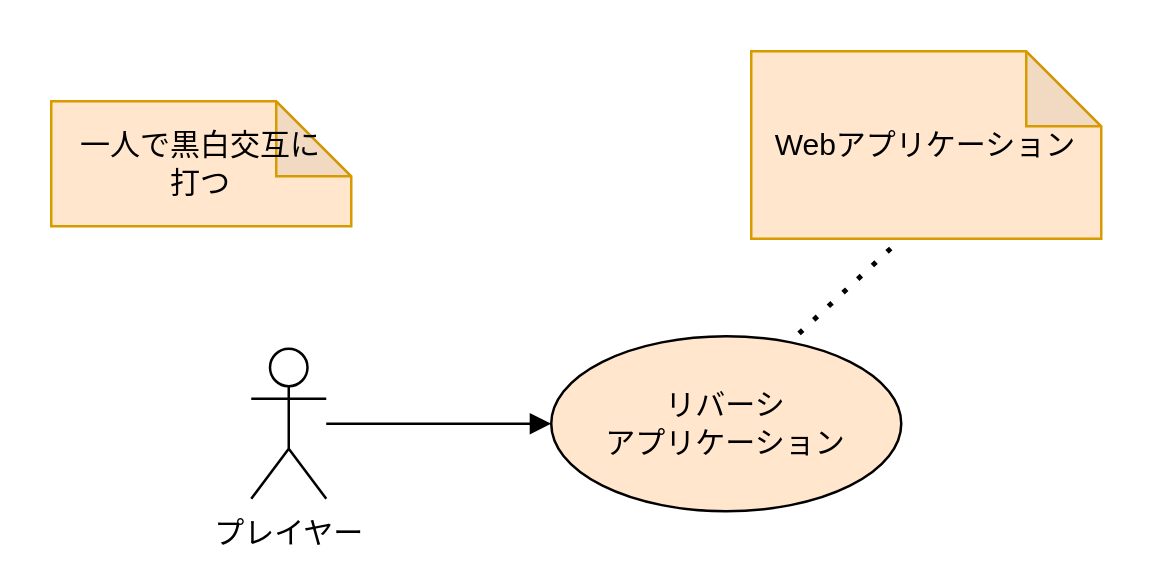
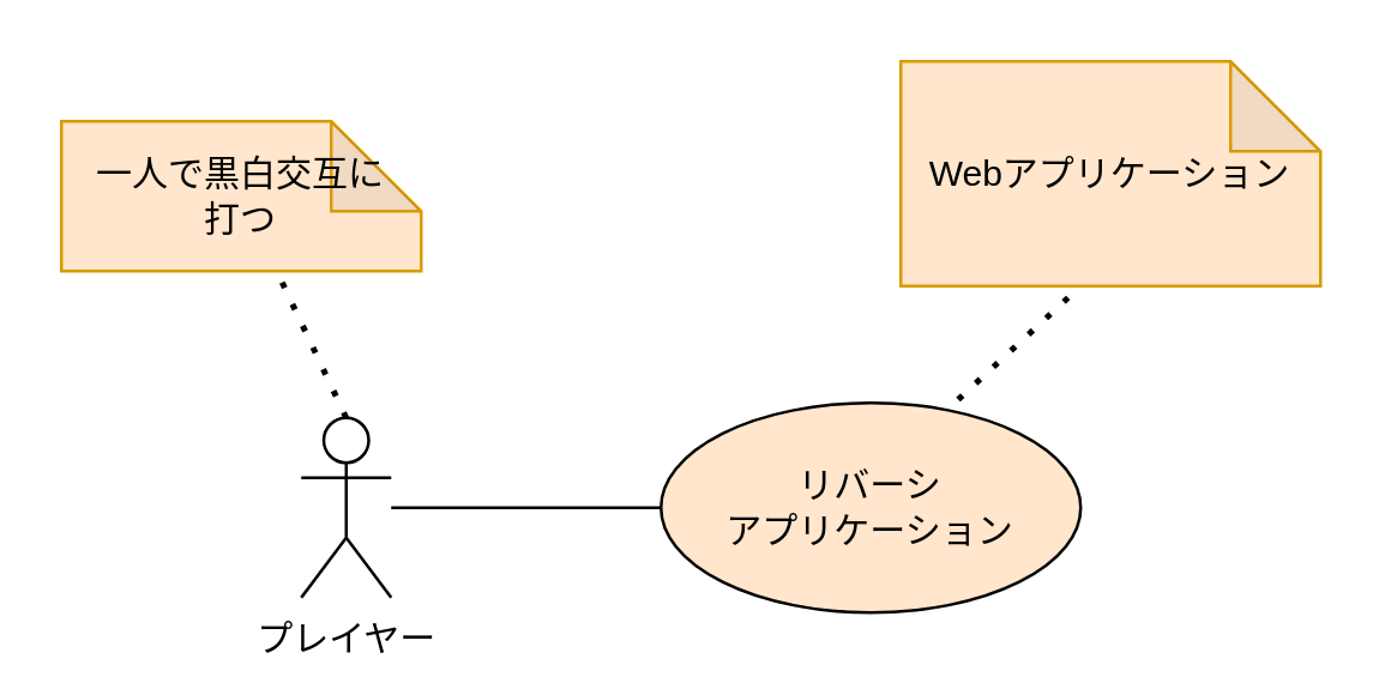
+ <mxCell id="8" value="" style="endArrow=none;dashed=1;html=1;dashPattern=1 3;strokeWidth=2;exitX=0.5;exitY=0;exitDx=0;exitDy=0;exitPerimeter=0;" edge="1" parent="1" source="3" target="7"><mxGeometry width="50" height="50" relative="1" as="geometry"><mxPoint x="170" y="120" as="sourcePoint" /><mxPoint x="230.88" y="90" as="targetPoint" /></mxGeometry></mxCell>
- <mxCell id="4" value="" style="endArrow=block;html=1;entryX=0;entryY=0.5;entryDx=0;entryDy=0;" edge="1" parent="1" source="3" target="2"><mxGeometry relative="1" as="geometry"><mxPoint x="140" y="169" as="sourcePoint" /><mxPoint x="260" y="180" as="targetPoint" /></mxGeometry></mxCell>
+ <mxCell id="4" value="" style="endArrow=none;html=1;entryX=0;entryY=0.5;entryDx=0;entryDy=0;" edge="1" parent="1" source="3" target="2"><mxGeometry relative="1" as="geometry"><mxPoint x="140" y="169" as="sourcePoint" /><mxPoint x="260" y="180" as="targetPoint" /></mxGeometry></mxCell>
